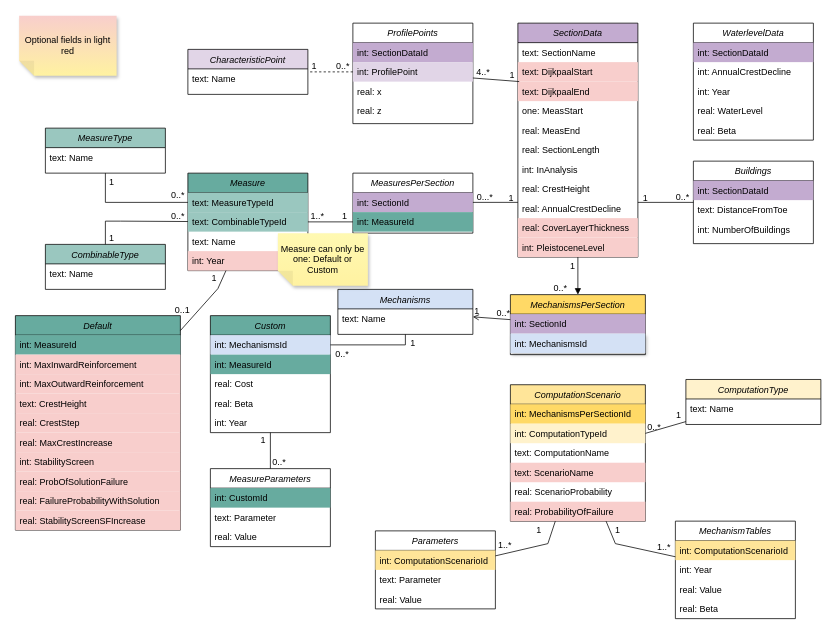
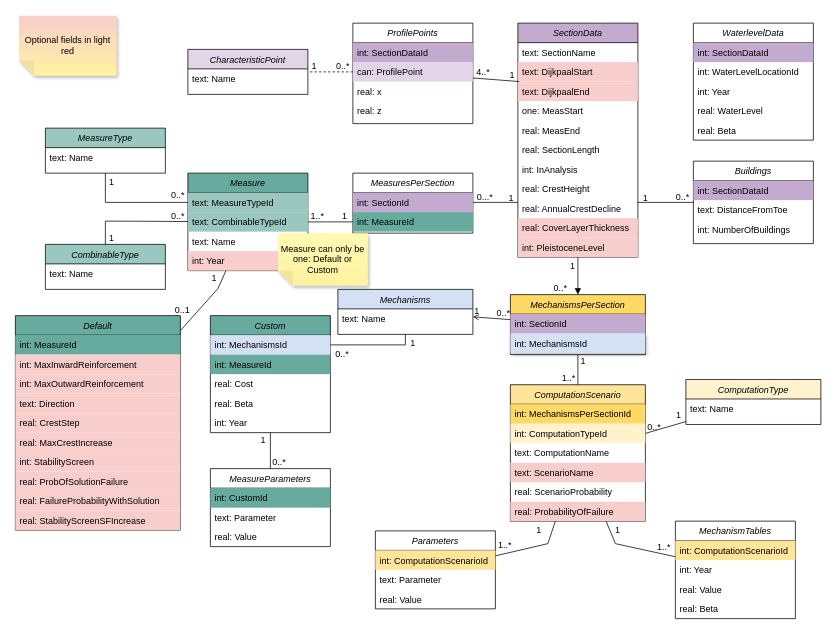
- <mxCell id="9" value="int: ProfilePoint" style="text;align=left;verticalAlign=top;spacingLeft=4;spacingRight=4;overflow=hidden;rotatable=0;points=[[0,0.5],[1,0.5]];portConstraint=eastwest;rounded=0;shadow=0;html=0;fillColor=#E1D5E7;" parent="7" vertex="1"><mxGeometry y="52" width="160" height="26" as="geometry" /></mxCell>
+ <mxCell id="9" value="can: ProfilePoint" style="text;align=left;verticalAlign=top;spacingLeft=4;spacingRight=4;overflow=hidden;rotatable=0;points=[[0,0.5],[1,0.5]];portConstraint=eastwest;rounded=0;shadow=0;html=0;fillColor=#E1D5E7;" parent="7" vertex="1"><mxGeometry y="52" width="160" height="26" as="geometry" /></mxCell>
- <mxCell id="25" value="int: AnnualCrestDecline" style="text;align=left;verticalAlign=top;spacingLeft=4;spacingRight=4;overflow=hidden;rotatable=0;points=[[0,0.5],[1,0.5]];portConstraint=eastwest;" parent="23" vertex="1"><mxGeometry y="52" width="160" height="26" as="geometry" /></mxCell>
+ <mxCell id="25" value="int: WaterLevelLocationId" style="text;align=left;verticalAlign=top;spacingLeft=4;spacingRight=4;overflow=hidden;rotatable=0;points=[[0,0.5],[1,0.5]];portConstraint=eastwest;" parent="23" vertex="1"><mxGeometry y="52" width="160" height="26" as="geometry" /></mxCell>
+ <mxCell id="58" value="" style="endArrow=none;html=1;rounded=0;" parent="1" source="17" target="45" edge="1"><mxGeometry relative="1" as="geometry"><mxPoint x="804" y="252" as="sourcePoint" /><mxPoint x="964" y="252" as="targetPoint" /></mxGeometry></mxCell>
+ <mxCell id="59" value="1" style="resizable=0;html=1;whiteSpace=wrap;align=left;verticalAlign=bottom;" parent="58" connectable="0" vertex="1"><mxGeometry x="-1" relative="1" as="geometry"><mxPoint x="2" y="17" as="offset" /></mxGeometry></mxCell>
+ <mxCell id="60" value="1..*" style="resizable=0;html=1;whiteSpace=wrap;align=right;verticalAlign=bottom;fillColor=none;" parent="58" connectable="0" vertex="1"><mxGeometry x="1" relative="1" as="geometry"><mxPoint x="-2" as="offset" /></mxGeometry></mxCell>
- <mxCell id="99" value="text: CrestHeight" style="text;align=left;verticalAlign=top;spacingLeft=4;spacingRight=4;overflow=hidden;rotatable=0;points=[[0,0.5],[1,0.5]];portConstraint=eastwest;fillColor=#F8CECC;" parent="95" vertex="1"><mxGeometry y="104" width="220" height="26" as="geometry" /></mxCell>
+ <mxCell id="99" value="text: Direction" style="text;align=left;verticalAlign=top;spacingLeft=4;spacingRight=4;overflow=hidden;rotatable=0;points=[[0,0.5],[1,0.5]];portConstraint=eastwest;fillColor=#F8CECC;" parent="95" vertex="1"><mxGeometry y="104" width="220" height="26" as="geometry" /></mxCell>
